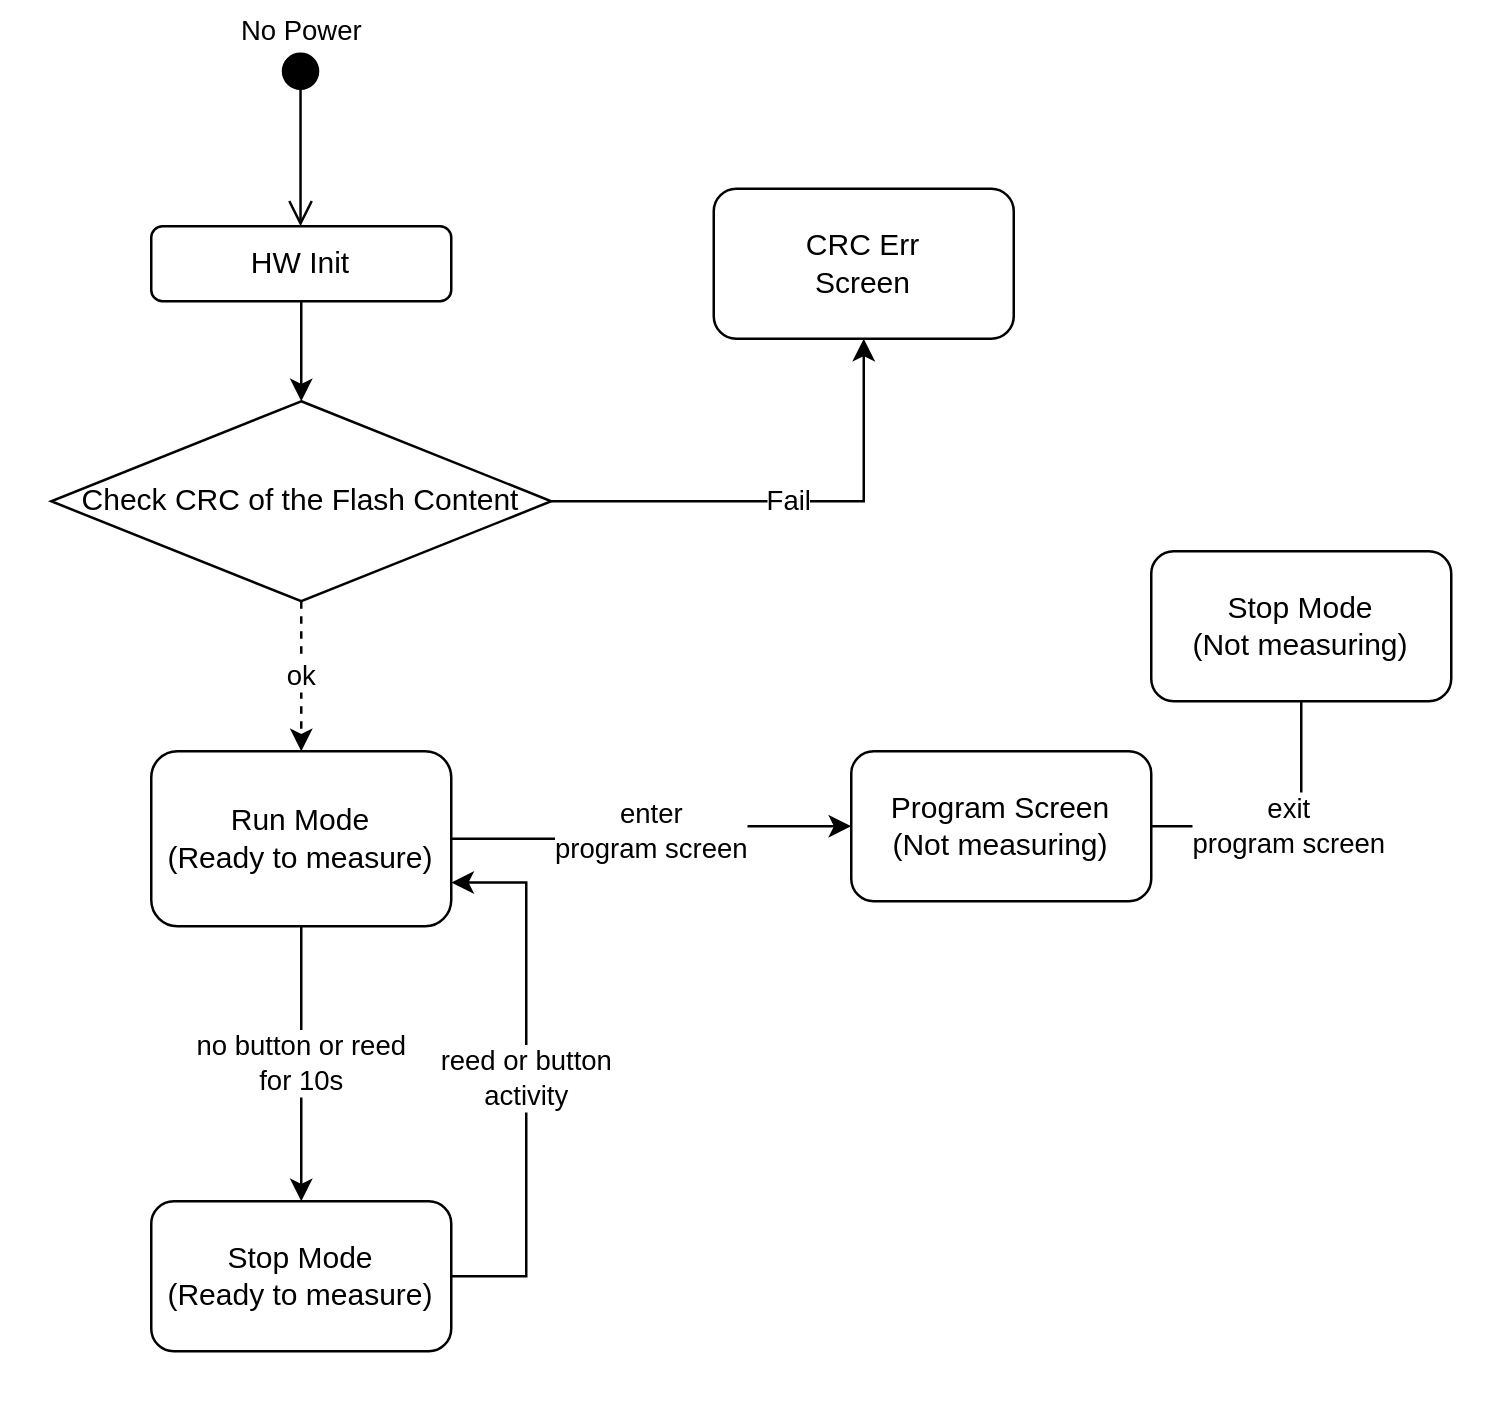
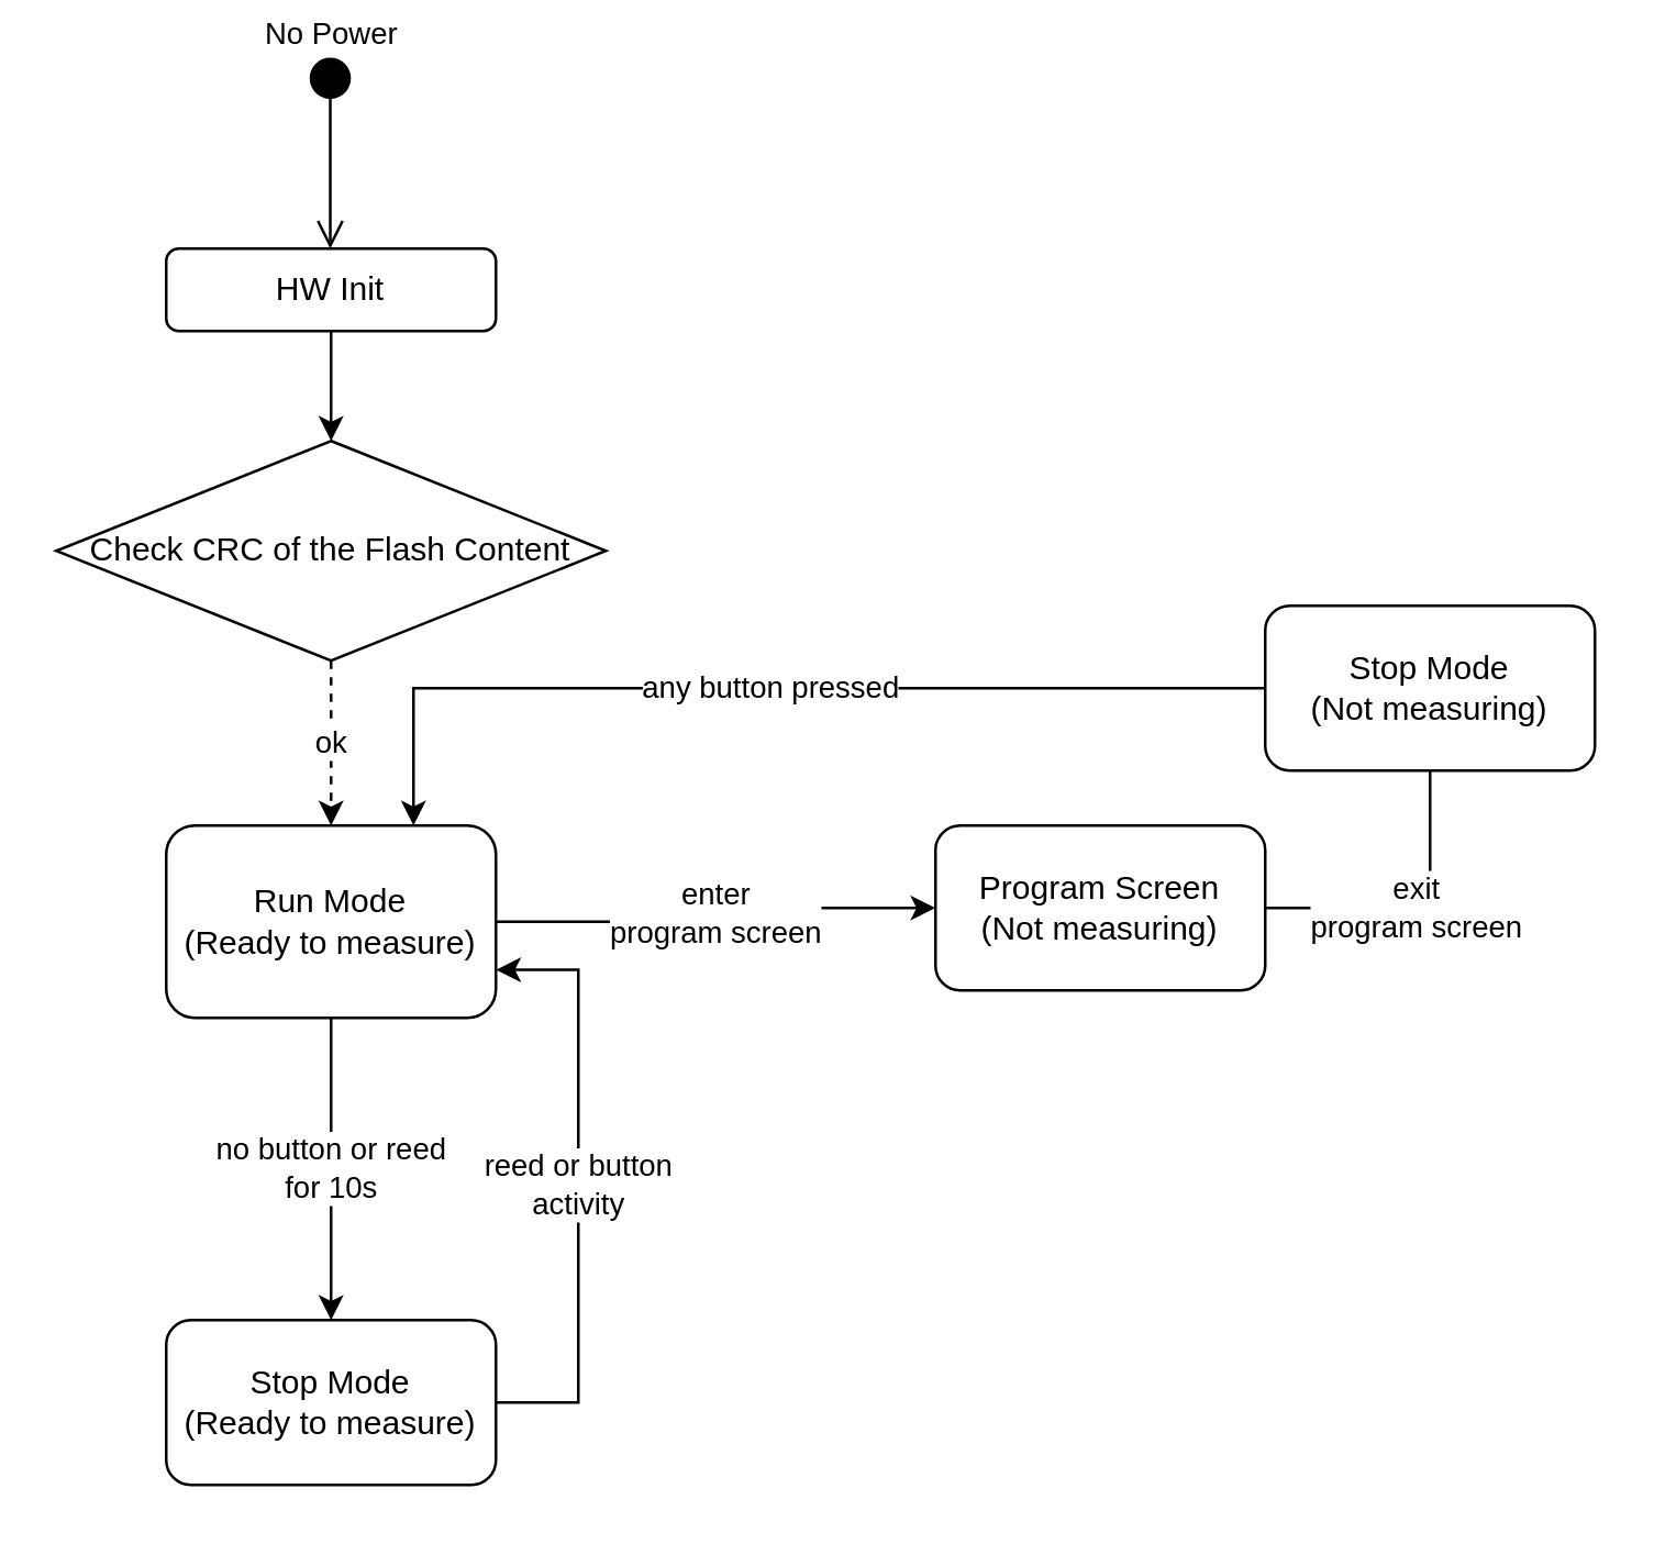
- <mxCell id="9" value="CRC Err&lt;br&gt;Screen" style="rounded=1;whiteSpace=wrap;html=1;" parent="1" vertex="1"><mxGeometry x="285" y="75" width="120" height="60" as="geometry" /></mxCell>
- <mxCell id="5" value="Fail" style="edgeStyle=orthogonalEdgeStyle;rounded=0;orthogonalLoop=1;jettySize=auto;html=1;exitX=1;exitY=0.5;exitDx=0;exitDy=0;entryX=0.5;entryY=1;entryDx=0;entryDy=0;" parent="1" source="6" target="9" edge="1"><mxGeometry relative="1" as="geometry" /></mxCell>
+ <mxCell id="10" value="any button pressed" style="edgeStyle=orthogonalEdgeStyle;rounded=0;orthogonalLoop=1;jettySize=auto;html=1;exitX=0;exitY=0.5;exitDx=0;exitDy=0;entryX=0.75;entryY=0;entryDx=0;entryDy=0;" parent="1" source="11" target="14" edge="1"><mxGeometry relative="1" as="geometry"><mxPoint x="180" y="280" as="targetPoint" /></mxGeometry></mxCell>
